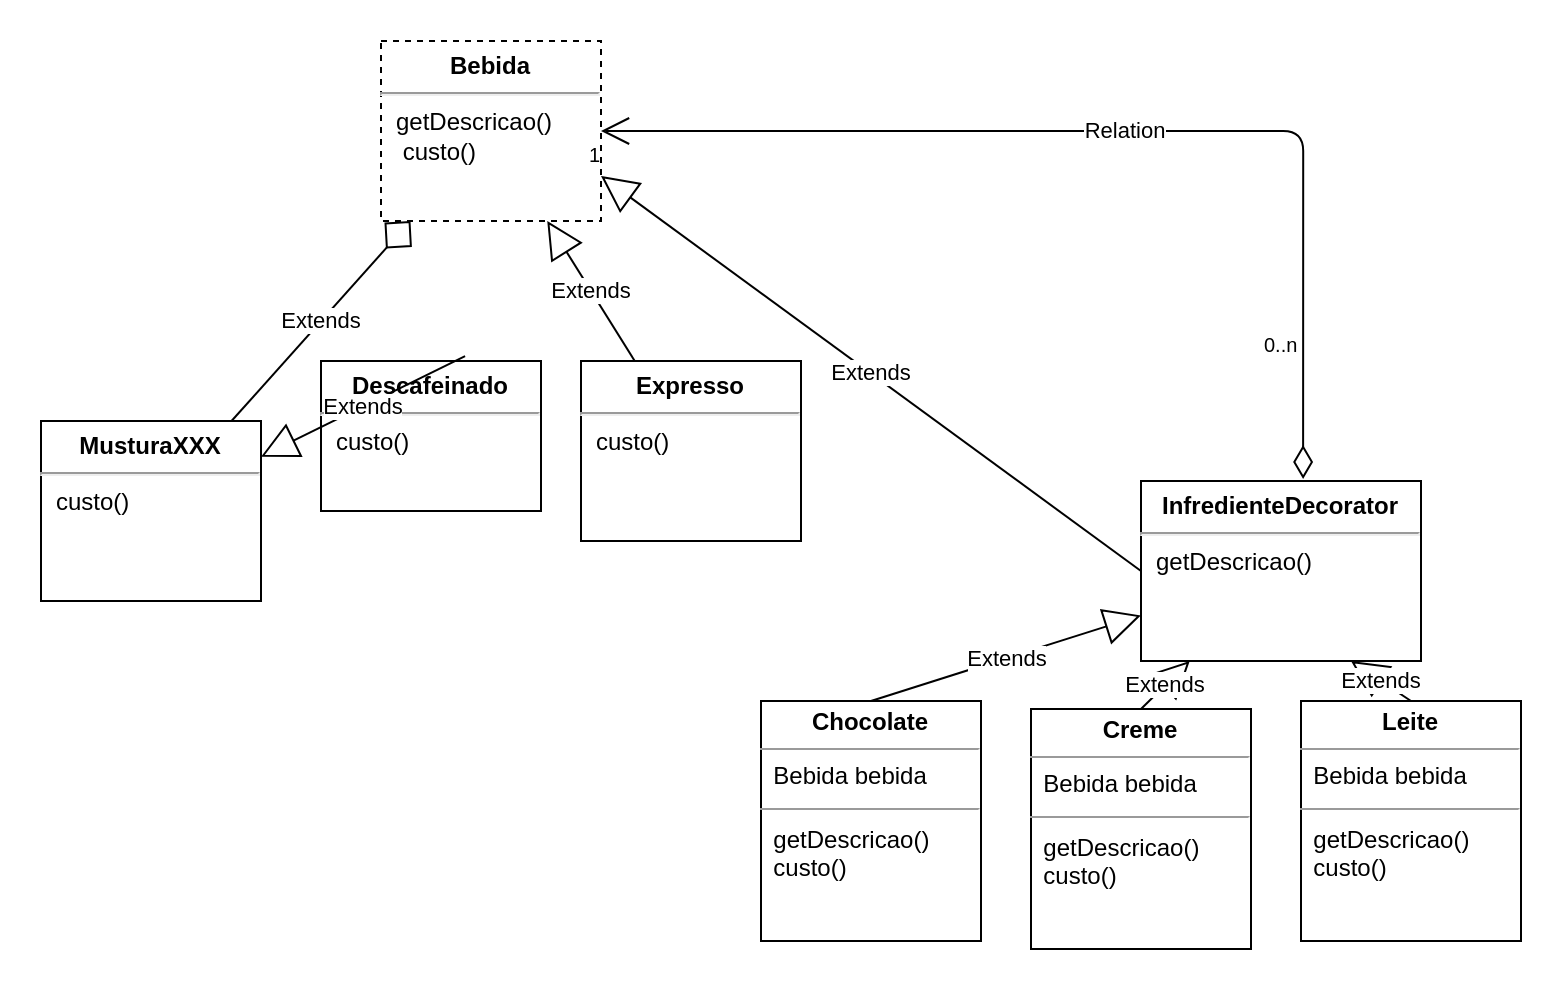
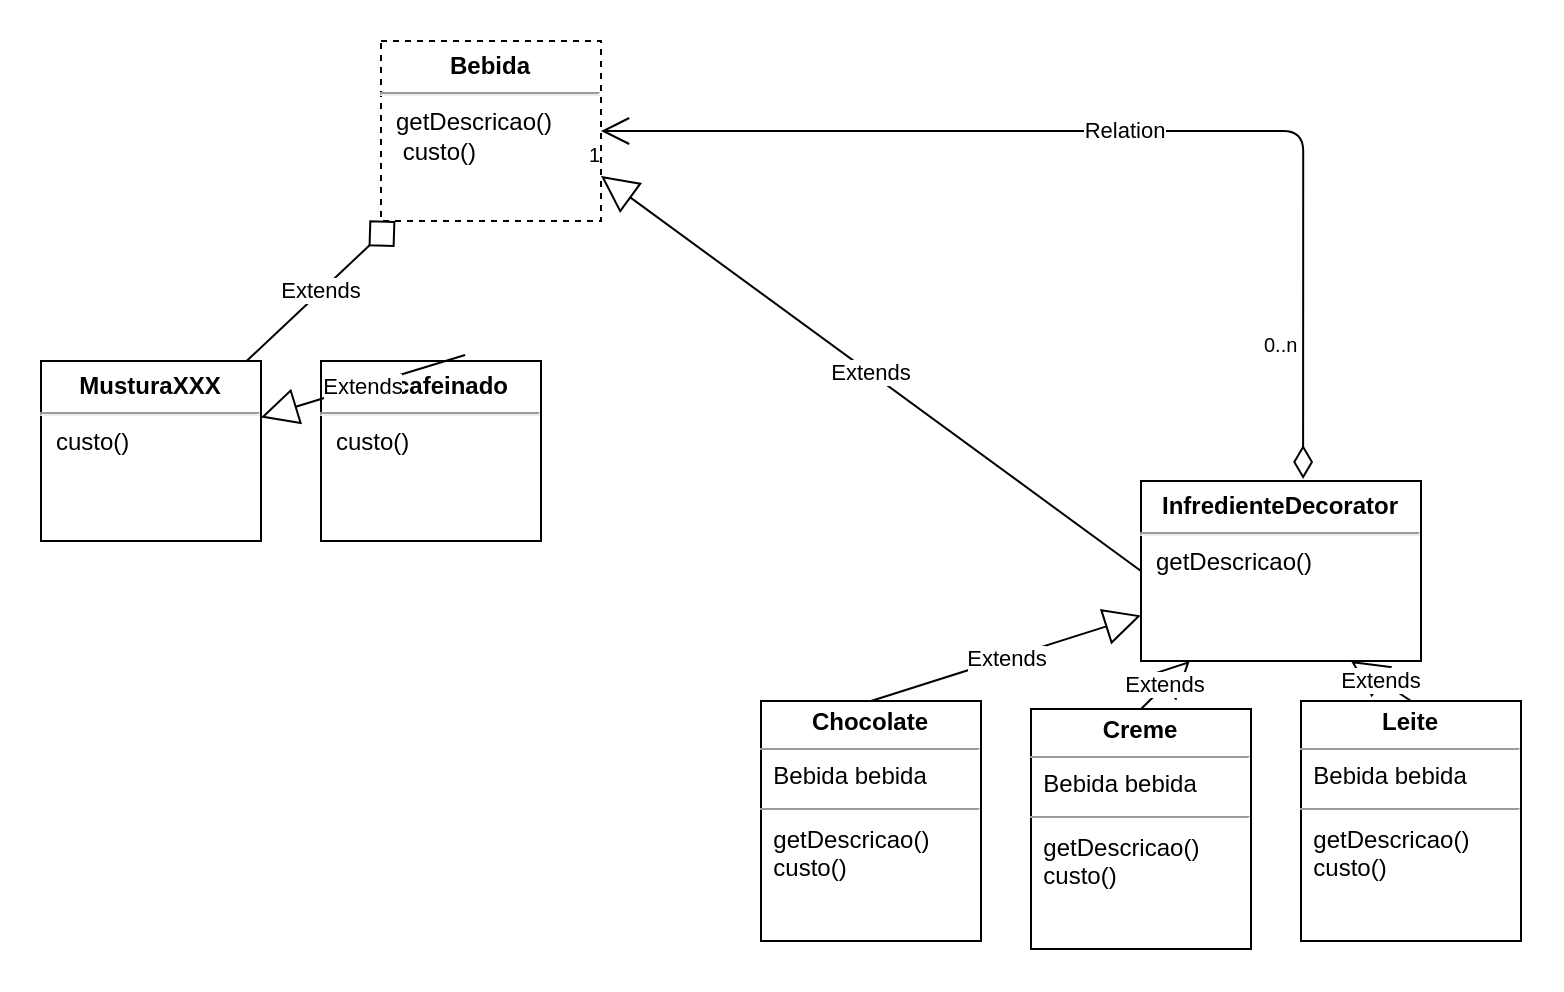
- <mxCell id="6" value="Extends" style="endArrow=block;endSize=16;endFill=0;html=1;" edge="1" parent="1" source="5" target="2"><mxGeometry width="160" relative="1" as="geometry"><mxPoint x="181.471" y="200" as="sourcePoint" /><mxPoint x="228.529" y="120" as="targetPoint" /></mxGeometry></mxCell>
- <mxCell id="7" value="&lt;p style=&quot;margin: 6px 0px 0px ; text-align: center&quot;&gt;&lt;b&gt;Descafeinado&lt;/b&gt;&lt;/p&gt;&lt;hr&gt;&lt;p style=&quot;margin: 0px 0px 0px 8px&quot;&gt;custo()&lt;/p&gt;" style="align=left;overflow=fill;html=1;" vertex="1" parent="1"><mxGeometry x="160" y="180" width="110" height="75" as="geometry" /></mxCell>
+ <mxCell id="7" value="&lt;p style=&quot;margin: 6px 0px 0px ; text-align: center&quot;&gt;&lt;b&gt;Descafeinado&lt;/b&gt;&lt;/p&gt;&lt;hr&gt;&lt;p style=&quot;margin: 0px 0px 0px 8px&quot;&gt;custo()&lt;/p&gt;" style="align=left;overflow=fill;html=1;" vertex="1" parent="1"><mxGeometry x="160" y="180" width="110" height="90" as="geometry" /></mxCell>
- <mxCell id="5" value="&lt;p style=&quot;margin: 6px 0px 0px ; text-align: center&quot;&gt;&lt;b&gt;Expresso&lt;/b&gt;&lt;/p&gt;&lt;hr&gt;&lt;p style=&quot;margin: 0px 0px 0px 8px&quot;&gt;custo()&lt;/p&gt;" style="align=left;overflow=fill;html=1;" vertex="1" parent="1"><mxGeometry x="290" y="180" width="110" height="90" as="geometry" /></mxCell>
- <mxCell id="3" value="&lt;p style=&quot;margin: 0px ; margin-top: 6px ; text-align: center&quot;&gt;&lt;b&gt;MusturaXXX&lt;/b&gt;&lt;/p&gt;&lt;hr&gt;&lt;p style=&quot;margin: 0px ; margin-left: 8px&quot;&gt;custo()&lt;/p&gt;" style="align=left;overflow=fill;html=1;" vertex="1" parent="1"><mxGeometry x="20" y="210" width="110" height="90" as="geometry" /></mxCell>
+ <mxCell id="3" value="&lt;p style=&quot;margin: 0px ; margin-top: 6px ; text-align: center&quot;&gt;&lt;b&gt;MusturaXXX&lt;/b&gt;&lt;/p&gt;&lt;hr&gt;&lt;p style=&quot;margin: 0px ; margin-left: 8px&quot;&gt;custo()&lt;/p&gt;" style="align=left;overflow=fill;html=1;" vertex="1" parent="1"><mxGeometry x="20" y="180" width="110" height="90" as="geometry" /></mxCell>
